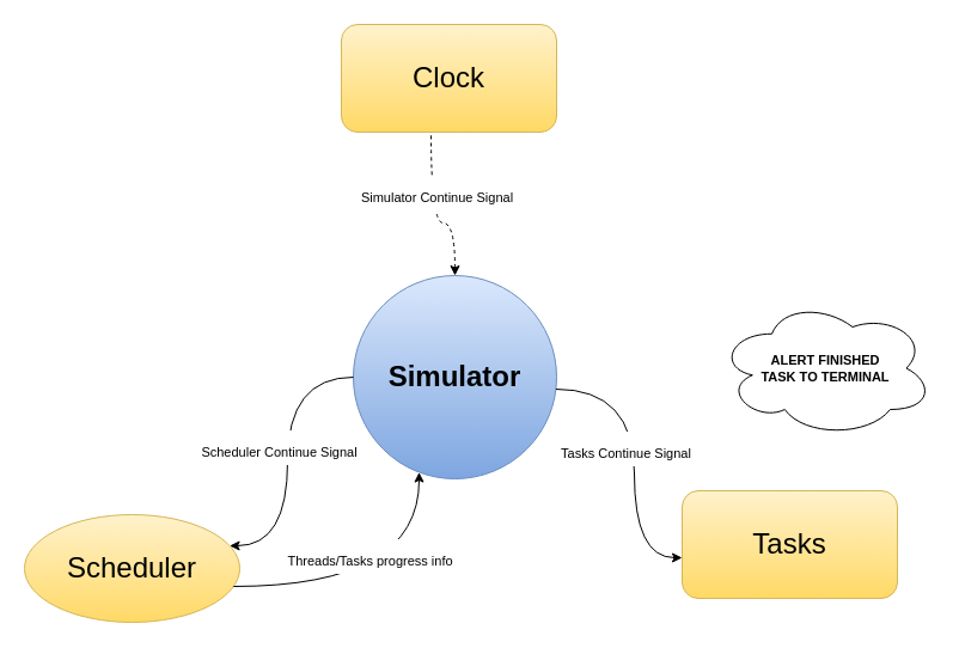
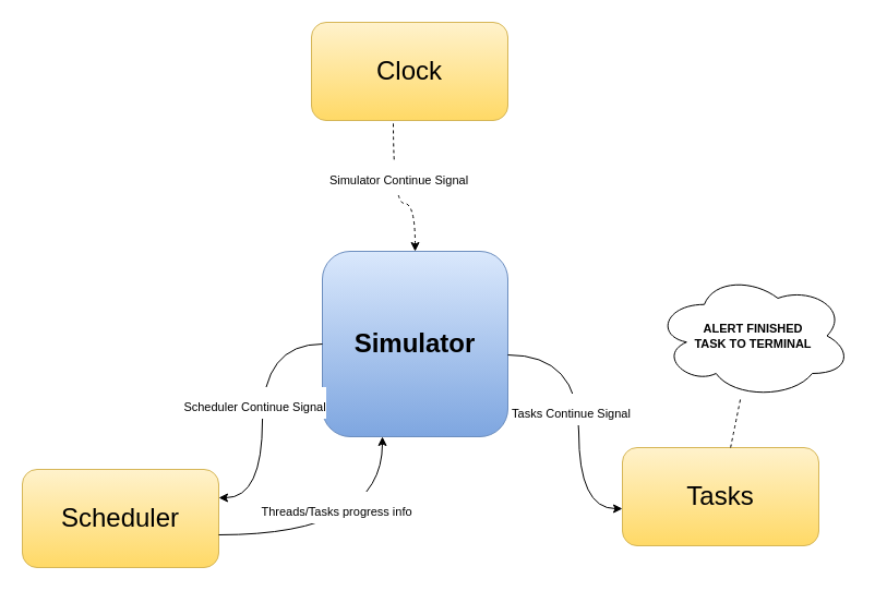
- <mxCell id="2" value="&lt;font style=&quot;font-size: 24px;&quot;&gt;&lt;b&gt;Simulator&lt;/b&gt;&lt;/font&gt;" style="ellipse;whiteSpace=wrap;html=1;aspect=fixed;fillColor=#dae8fc;gradientColor=#7ea6e0;strokeColor=#6c8ebf;" vertex="1" parent="1"><mxGeometry x="295" y="230" width="170" height="170" as="geometry" /></mxCell>
+ <mxCell id="2" value="&lt;font style=&quot;font-size: 24px;&quot;&gt;&lt;b&gt;Simulator&lt;/b&gt;&lt;/font&gt;" style="whiteSpace=wrap;html=1;aspect=fixed;fillColor=#dae8fc;gradientColor=#7ea6e0;strokeColor=#6c8ebf;rounded=1;" vertex="1" parent="1"><mxGeometry x="295" y="230" width="170" height="170" as="geometry" /></mxCell>
+ <mxCell id="15" value="" style="endArrow=none;dashed=1;html=1;rounded=0;fontSize=11;curved=1;" edge="1" parent="1" source="5" target="14"><mxGeometry width="50" height="50" relative="1" as="geometry"><mxPoint x="520" y="440" as="sourcePoint" /><mxPoint x="570" y="390" as="targetPoint" /></mxGeometry></mxCell>
- <mxCell id="4" value="Scheduler" style="ellipse;whiteSpace=wrap;html=1;fontSize=24;fillColor=#fff2cc;gradientColor=#ffd966;strokeColor=#d6b656;" vertex="1" parent="1"><mxGeometry x="20" y="430" width="180" height="90" as="geometry" /></mxCell>
+ <mxCell id="4" value="Scheduler" style="rounded=1;whiteSpace=wrap;html=1;fontSize=24;fillColor=#fff2cc;gradientColor=#ffd966;strokeColor=#d6b656;" vertex="1" parent="1"><mxGeometry x="20" y="430" width="180" height="90" as="geometry" /></mxCell>
